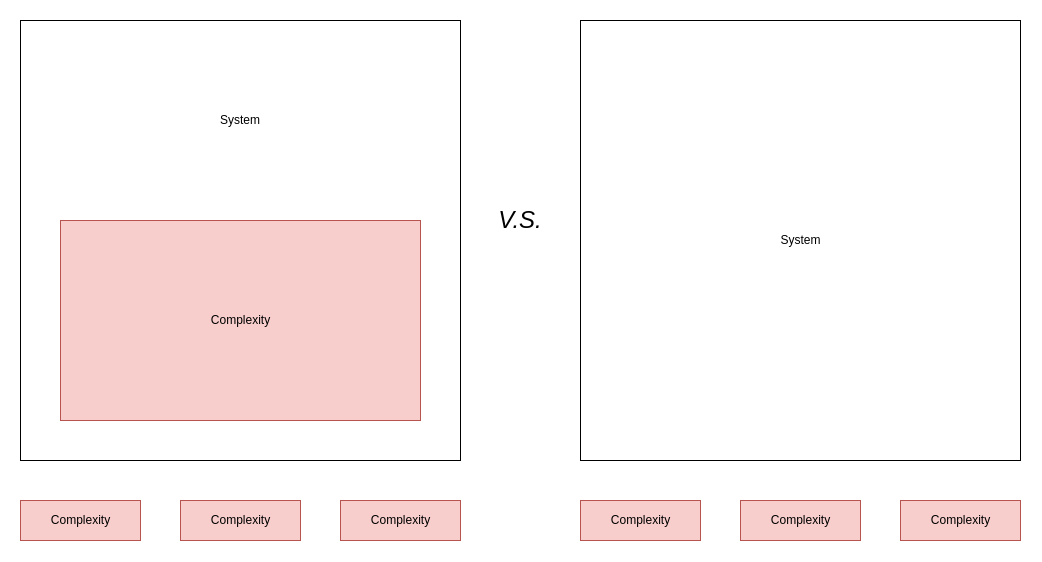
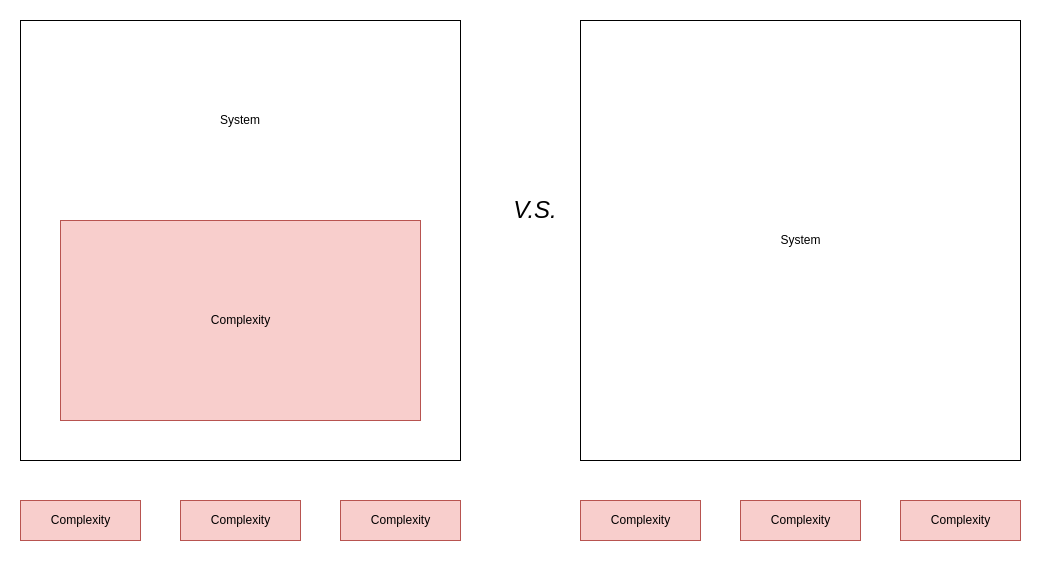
- <mxCell id="12" value="&lt;font style=&quot;font-size: 24px&quot;&gt;&lt;i&gt;V.S.&lt;/i&gt;&lt;/font&gt;" style="text;html=1;strokeColor=none;fillColor=none;align=center;verticalAlign=middle;whiteSpace=wrap;rounded=0;" vertex="1" parent="1"><mxGeometry x="500" y="210" width="40" height="20" as="geometry" /></mxCell>
+ <mxCell id="12" value="&lt;font style=&quot;font-size: 24px&quot;&gt;&lt;i&gt;V.S.&lt;/i&gt;&lt;/font&gt;" style="text;html=1;strokeColor=none;fillColor=none;align=center;verticalAlign=middle;whiteSpace=wrap;rounded=0;" vertex="1" parent="1"><mxGeometry x="515" y="200" width="40" height="20" as="geometry" /></mxCell>
